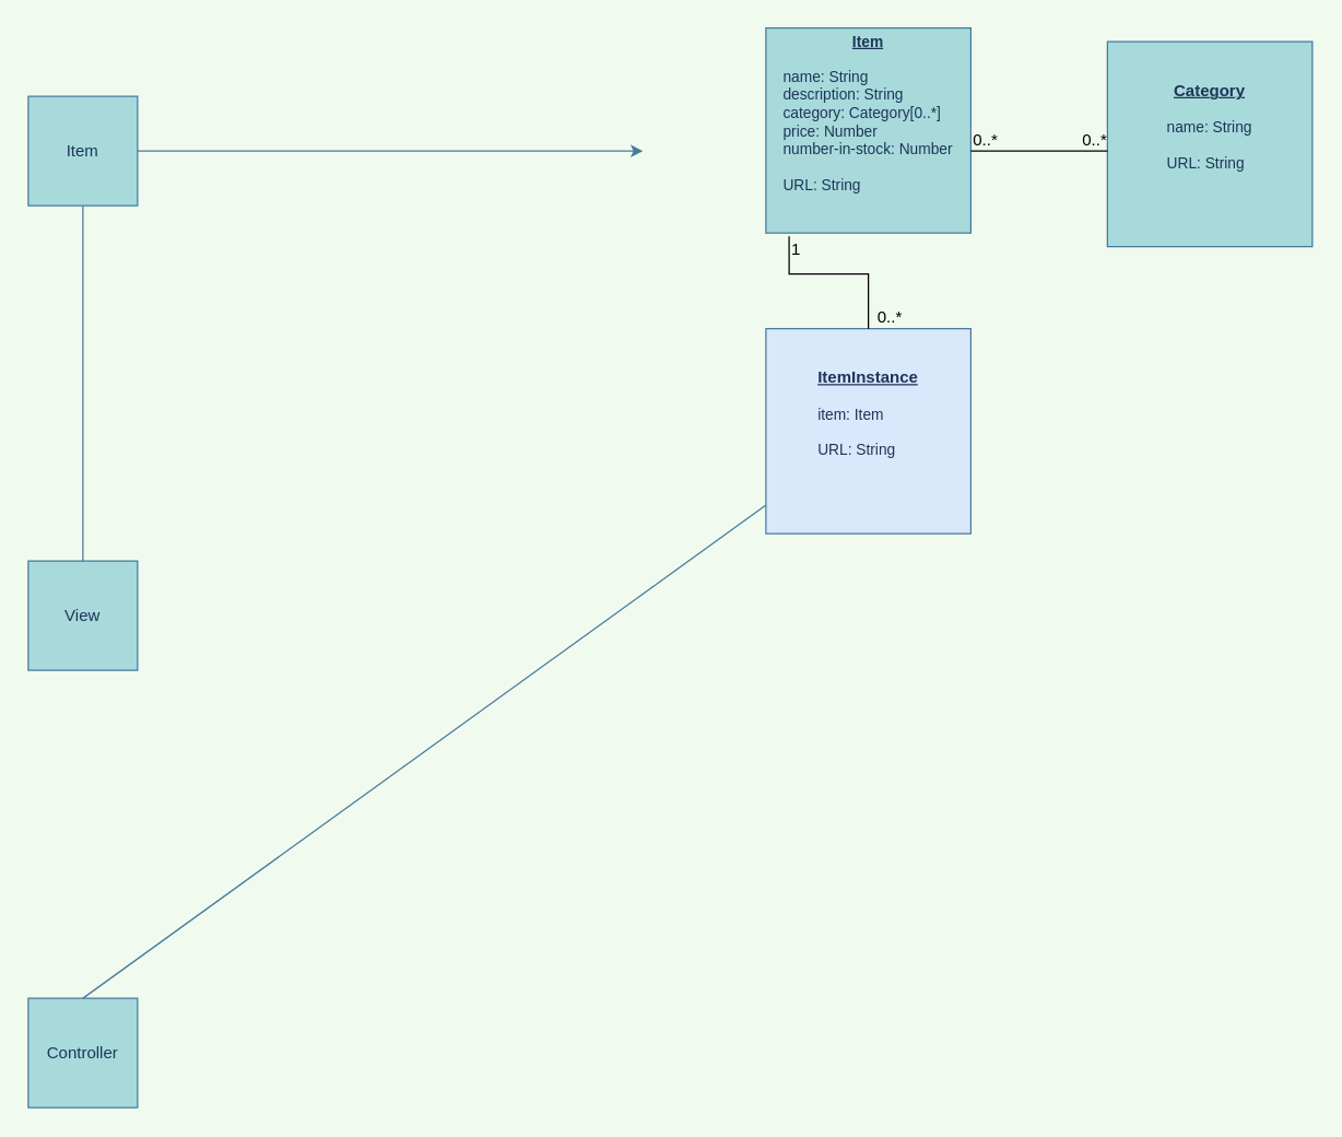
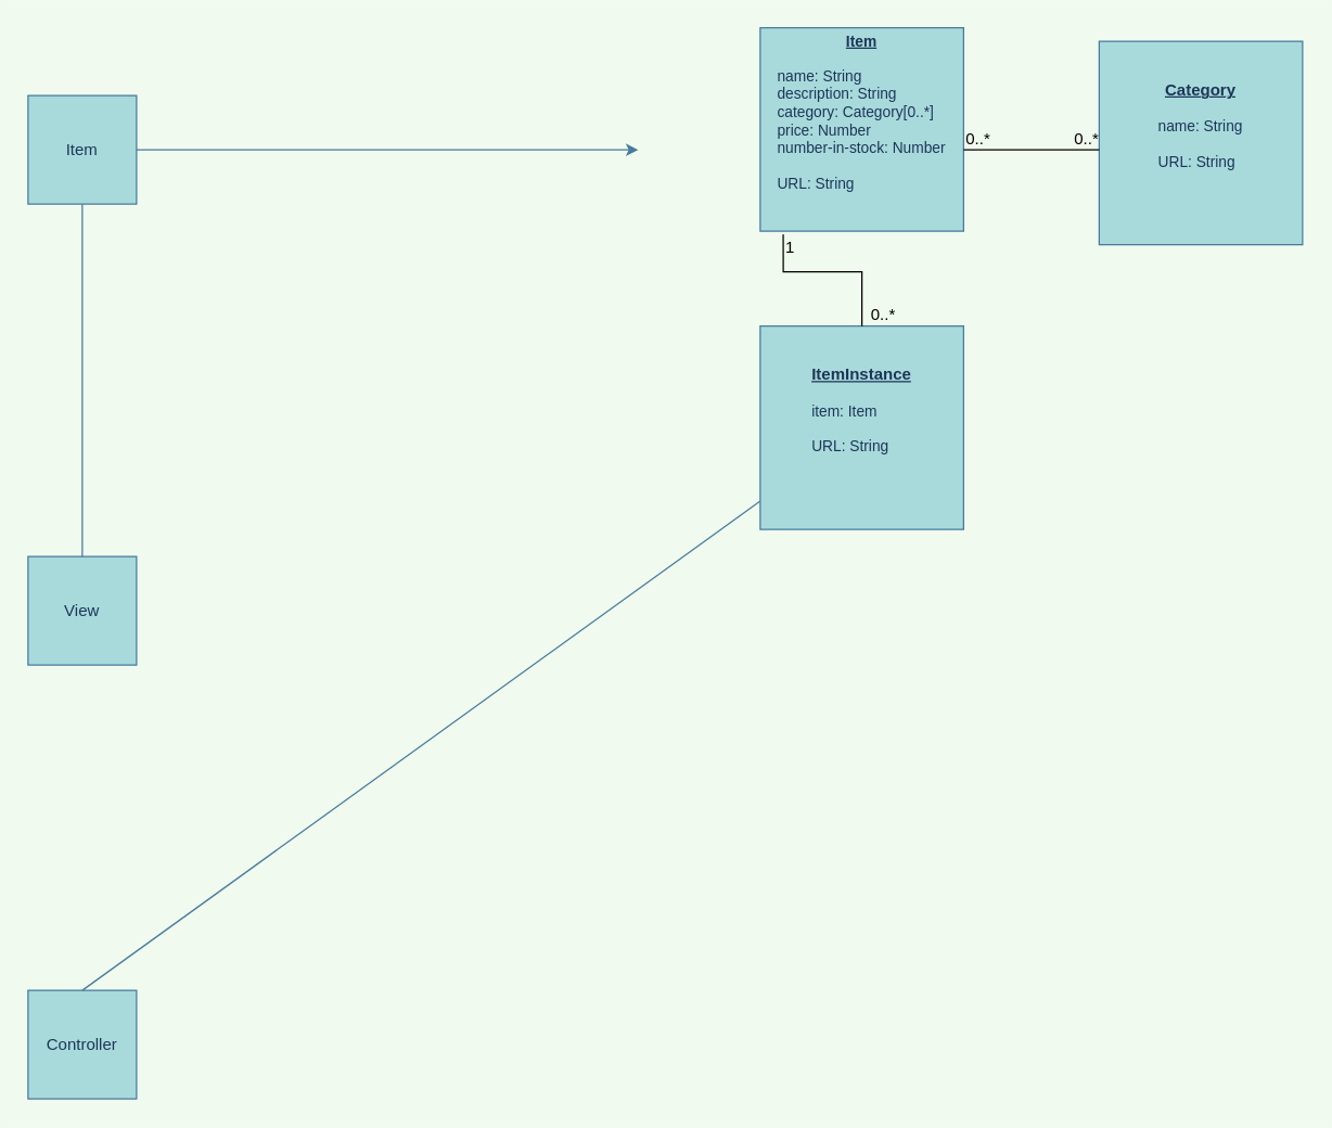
- <mxCell id="10" value="&lt;u&gt;&lt;b&gt;ItemInstance&lt;/b&gt;&lt;/u&gt;&lt;div style=&quot;font-size: 11px&quot;&gt;&lt;font style=&quot;font-size: 11px&quot;&gt;&lt;br&gt;&lt;/font&gt;&lt;/div&gt;&lt;div style=&quot;font-size: 11px&quot; align=&quot;left&quot;&gt;item: Item&lt;br&gt;&lt;/div&gt;&lt;div style=&quot;font-size: 11px&quot; align=&quot;left&quot;&gt;&lt;font style=&quot;font-size: 11px&quot;&gt;&lt;br&gt;&lt;/font&gt;&lt;/div&gt;&lt;div style=&quot;font-size: 11px&quot; align=&quot;left&quot;&gt;&lt;font style=&quot;font-size: 11px&quot;&gt;URL: String&lt;br&gt;&lt;/font&gt;&lt;/div&gt;&lt;div style=&quot;font-size: 9px&quot;&gt;&lt;font style=&quot;font-size: 9px&quot;&gt;&lt;br&gt;&lt;/font&gt;&lt;/div&gt;&lt;div&gt;&lt;br&gt;&lt;/div&gt;" style="whiteSpace=wrap;html=1;aspect=fixed;rounded=0;sketch=0;fontColor=#1D3557;strokeColor=#457B9D;fillColor=#dae8fc;" vertex="1" parent="1"><mxGeometry x="560" y="240" width="150" height="150" as="geometry" /></mxCell>
+ <mxCell id="10" value="&lt;u&gt;&lt;b&gt;ItemInstance&lt;/b&gt;&lt;/u&gt;&lt;div style=&quot;font-size: 11px&quot;&gt;&lt;font style=&quot;font-size: 11px&quot;&gt;&lt;br&gt;&lt;/font&gt;&lt;/div&gt;&lt;div style=&quot;font-size: 11px&quot; align=&quot;left&quot;&gt;item: Item&lt;br&gt;&lt;/div&gt;&lt;div style=&quot;font-size: 11px&quot; align=&quot;left&quot;&gt;&lt;font style=&quot;font-size: 11px&quot;&gt;&lt;br&gt;&lt;/font&gt;&lt;/div&gt;&lt;div style=&quot;font-size: 11px&quot; align=&quot;left&quot;&gt;&lt;font style=&quot;font-size: 11px&quot;&gt;URL: String&lt;br&gt;&lt;/font&gt;&lt;/div&gt;&lt;div style=&quot;font-size: 9px&quot;&gt;&lt;font style=&quot;font-size: 9px&quot;&gt;&lt;br&gt;&lt;/font&gt;&lt;/div&gt;&lt;div&gt;&lt;br&gt;&lt;/div&gt;" style="whiteSpace=wrap;html=1;aspect=fixed;rounded=0;sketch=0;fontColor=#1D3557;strokeColor=#457B9D;fillColor=#A8DADC;" vertex="1" parent="1"><mxGeometry x="560" y="240" width="150" height="150" as="geometry" /></mxCell>
